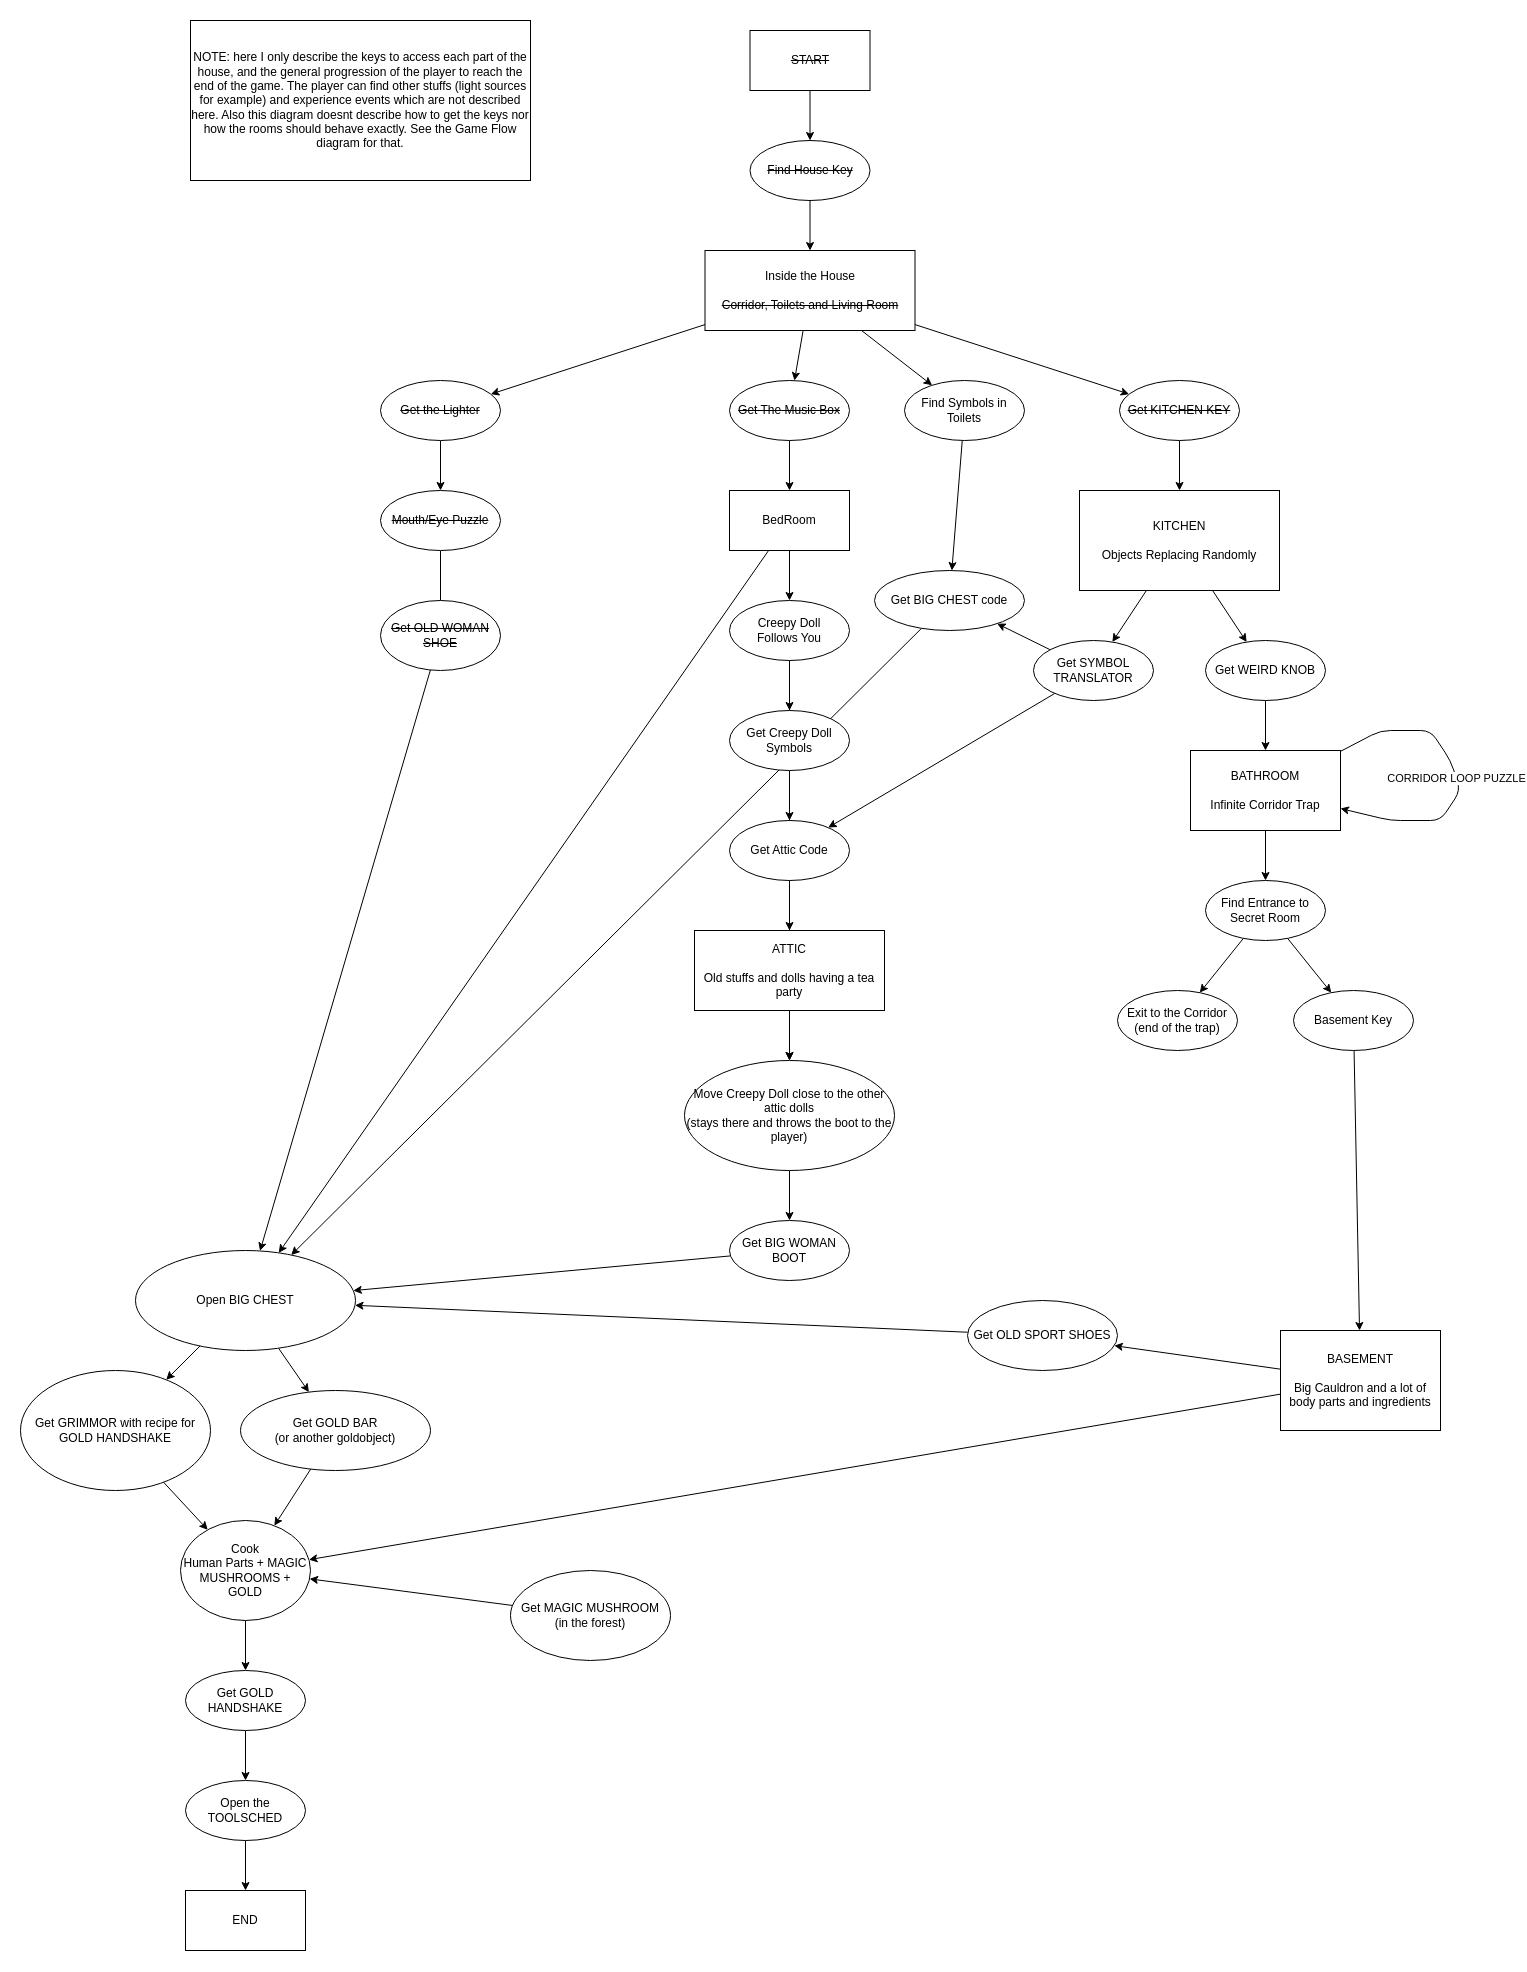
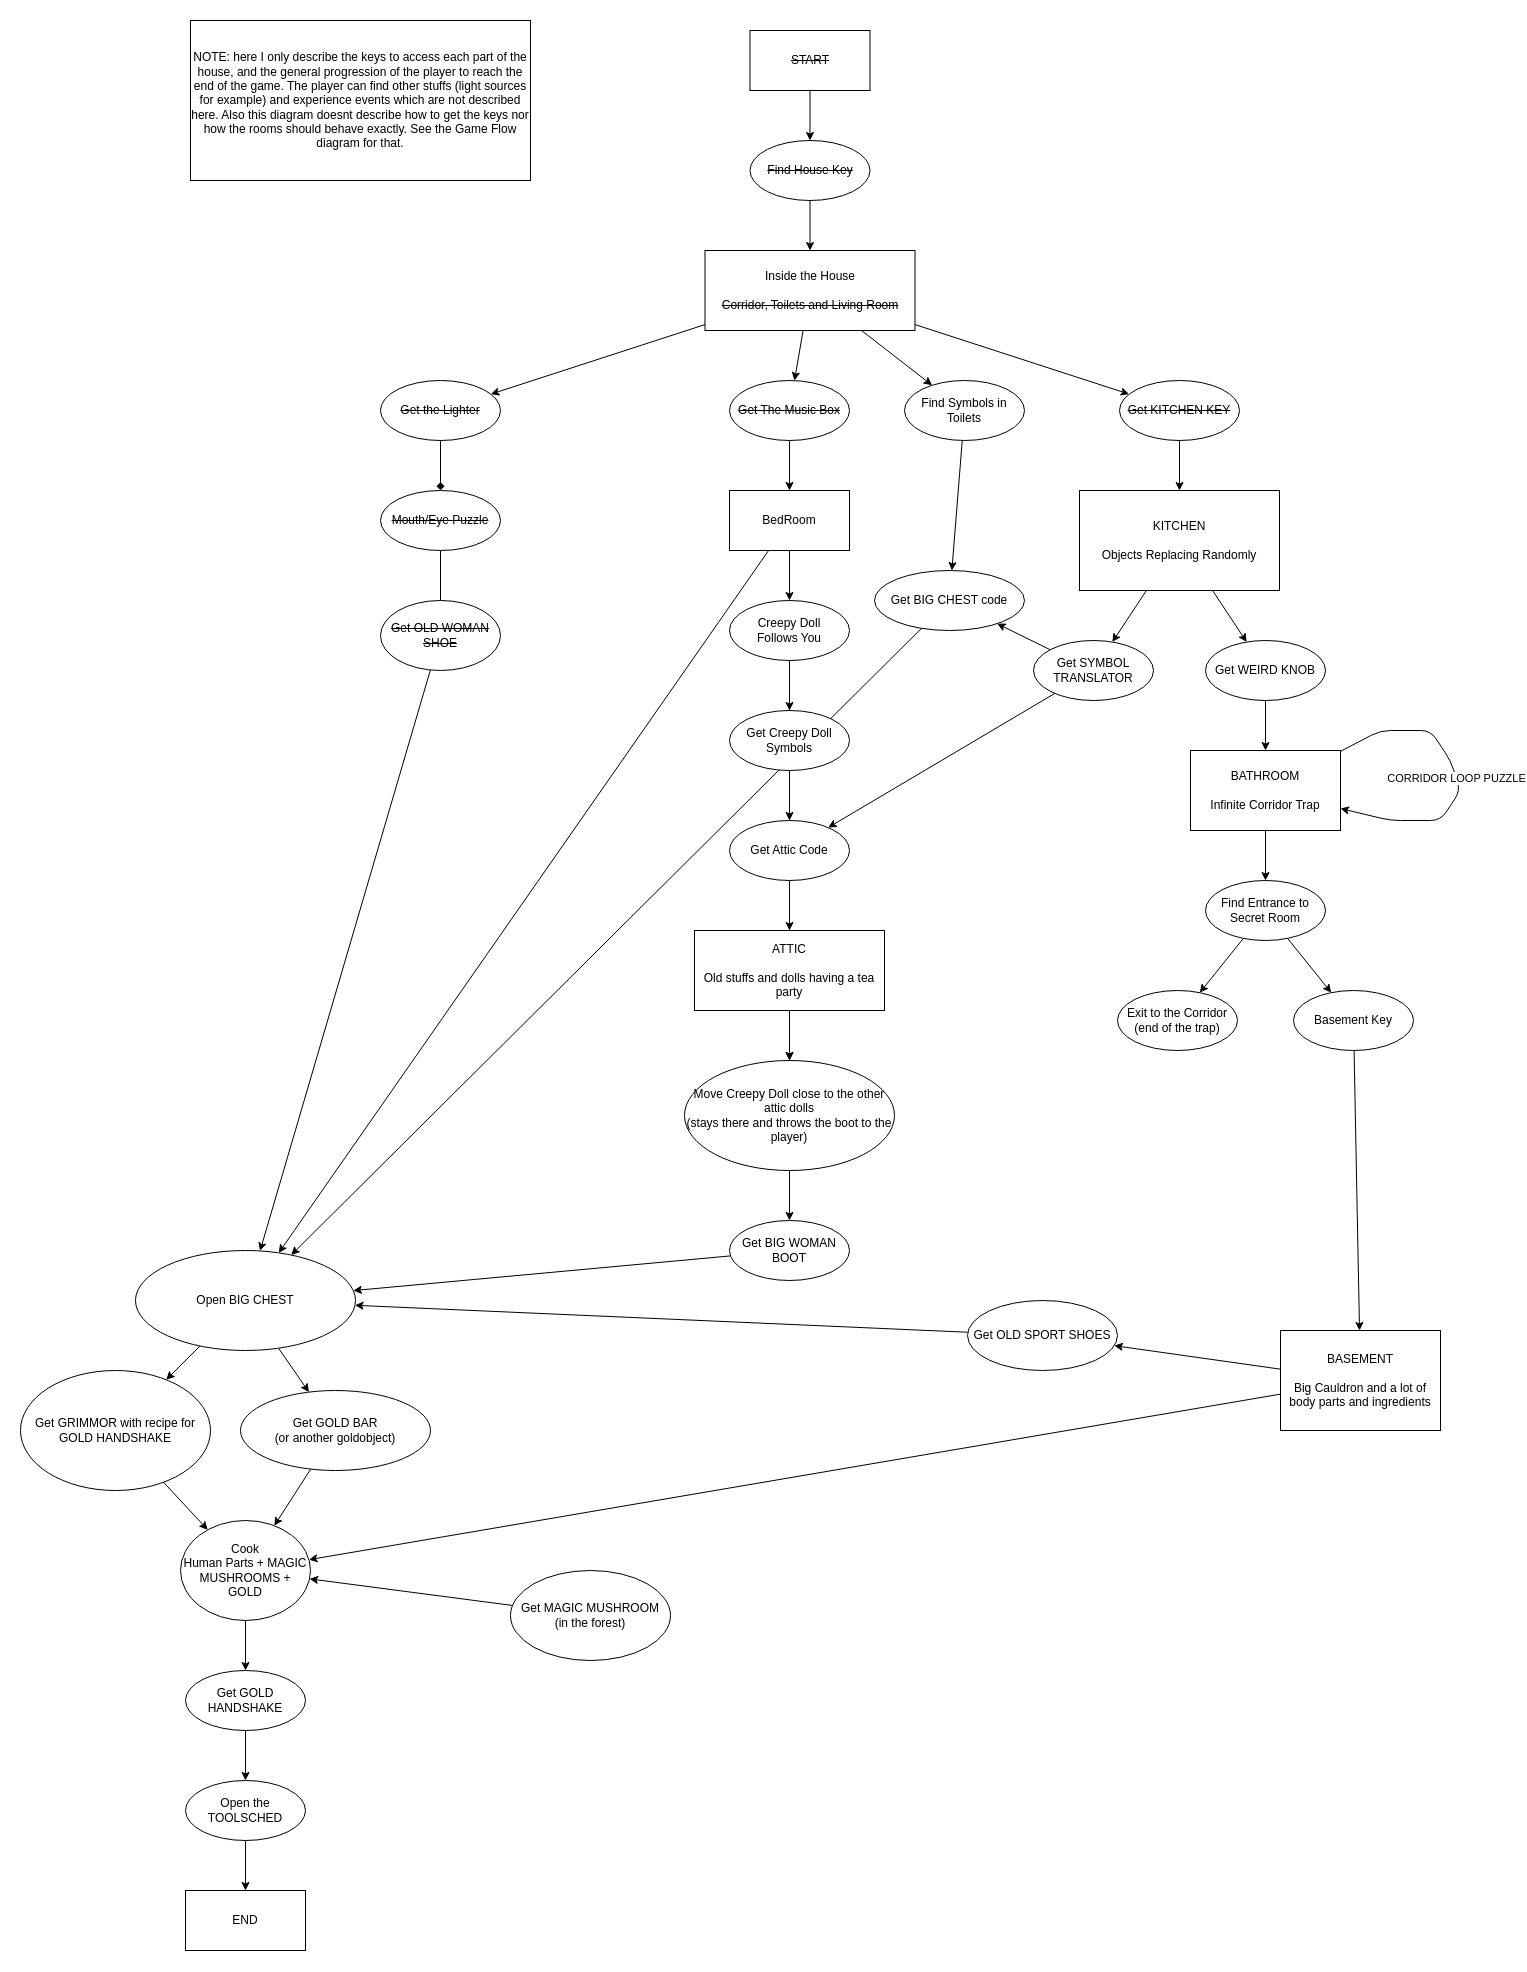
- <mxCell id="12" value="" style="edgeStyle=none;html=1;" parent="1" source="13" target="15" edge="1"><mxGeometry relative="1" as="geometry" /></mxCell>
+ <mxCell id="12" value="" style="edgeStyle=none;html=1;endArrow=diamond;" parent="1" source="13" target="15" edge="1"><mxGeometry relative="1" as="geometry" /></mxCell>
